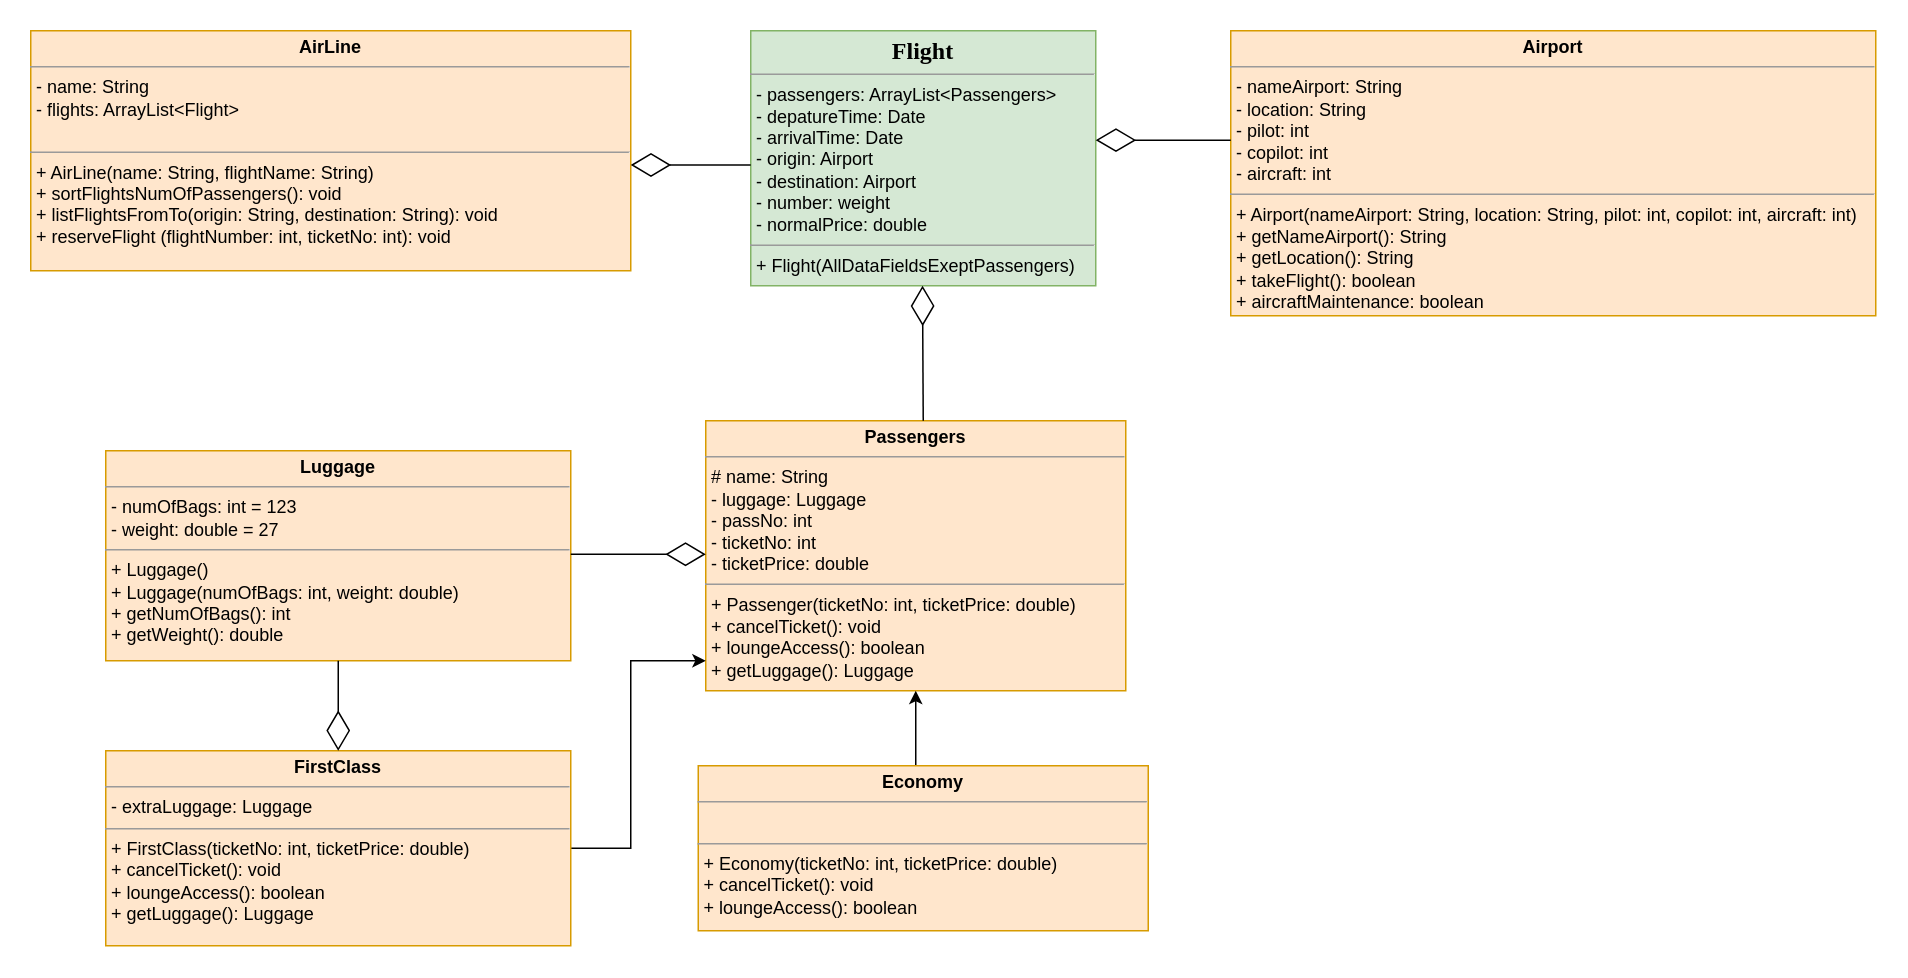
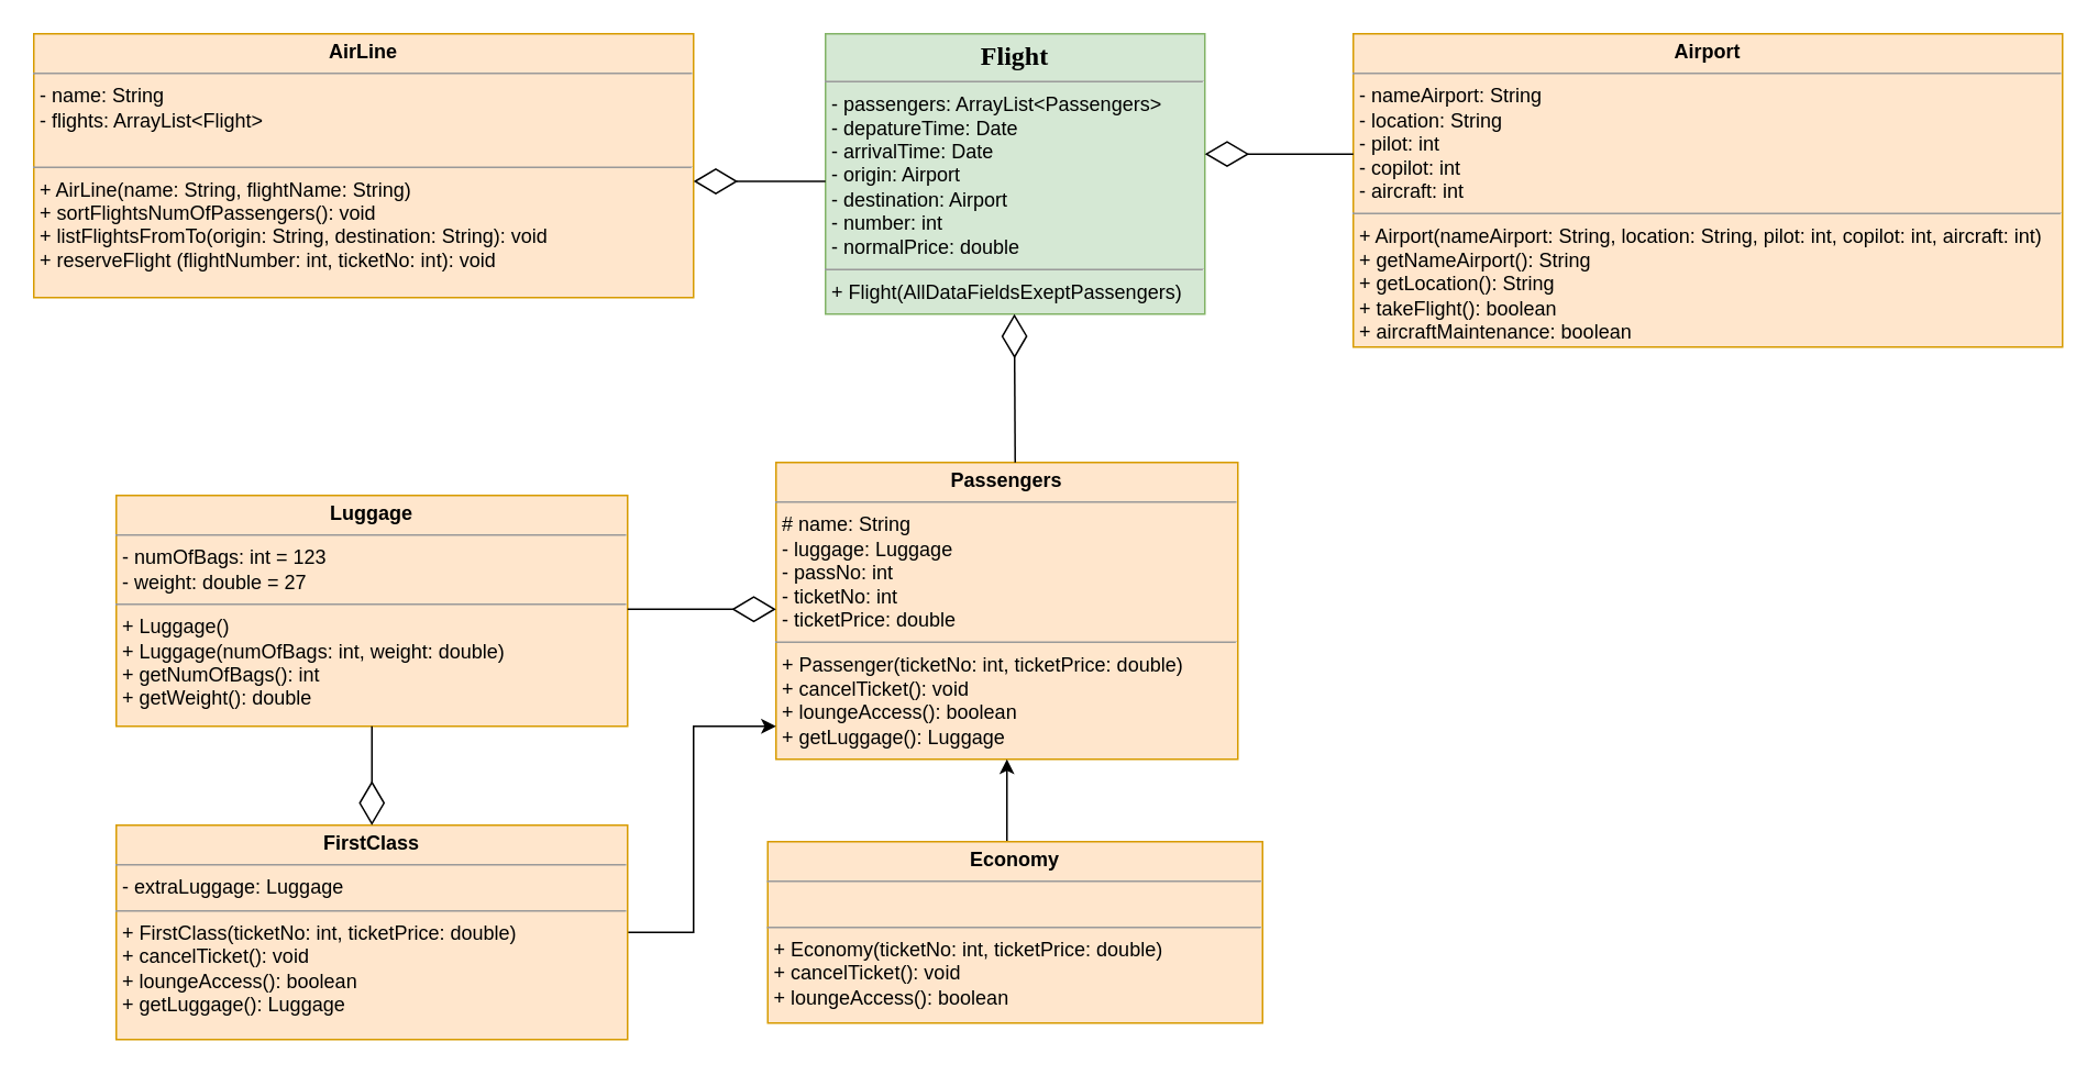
- <mxCell id="2" value="&lt;p style=&quot;margin: 0px ; margin-top: 4px ; text-align: center&quot;&gt;&lt;span style=&quot;font-family: &amp;#34;lt_regular&amp;#34; ; font-size: 16px ; font-weight: 700&quot;&gt;Flight&lt;/span&gt;&lt;br&gt;&lt;/p&gt;&lt;hr size=&quot;1&quot;&gt;&lt;p style=&quot;margin: 0px ; margin-left: 4px&quot;&gt;- passengers: ArrayList&amp;lt;Passengers&amp;gt;&lt;/p&gt;&lt;p style=&quot;margin: 0px ; margin-left: 4px&quot;&gt;- depatureTime: Date&lt;/p&gt;&lt;p style=&quot;margin: 0px ; margin-left: 4px&quot;&gt;- arrivalTime: Date&lt;/p&gt;&lt;p style=&quot;margin: 0px ; margin-left: 4px&quot;&gt;- origin: Airport&lt;/p&gt;&lt;p style=&quot;margin: 0px ; margin-left: 4px&quot;&gt;- destination: Airport&lt;/p&gt;&lt;p style=&quot;margin: 0px ; margin-left: 4px&quot;&gt;- number: weight&lt;/p&gt;&lt;p style=&quot;margin: 0px ; margin-left: 4px&quot;&gt;- normalPrice: double&lt;/p&gt;&lt;hr size=&quot;1&quot;&gt;&lt;p style=&quot;margin: 0px ; margin-left: 4px&quot;&gt;+ Flight(AllDataFieldsExeptPassengers)&lt;/p&gt;&lt;p style=&quot;margin: 0px ; margin-left: 4px&quot;&gt;&lt;br&gt;&lt;/p&gt;&lt;p style=&quot;margin: 0px ; margin-left: 4px&quot;&gt;&lt;br&gt;&lt;/p&gt;" style="verticalAlign=top;align=left;overflow=fill;fontSize=12;fontFamily=Helvetica;html=1;fillColor=#d5e8d4;strokeColor=#82b366;" parent="1" vertex="1"><mxGeometry x="500" y="20" width="230" height="170" as="geometry" /></mxCell>
+ <mxCell id="2" value="&lt;p style=&quot;margin: 0px ; margin-top: 4px ; text-align: center&quot;&gt;&lt;span style=&quot;font-family: &amp;#34;lt_regular&amp;#34; ; font-size: 16px ; font-weight: 700&quot;&gt;Flight&lt;/span&gt;&lt;br&gt;&lt;/p&gt;&lt;hr size=&quot;1&quot;&gt;&lt;p style=&quot;margin: 0px ; margin-left: 4px&quot;&gt;- passengers: ArrayList&amp;lt;Passengers&amp;gt;&lt;/p&gt;&lt;p style=&quot;margin: 0px ; margin-left: 4px&quot;&gt;- depatureTime: Date&lt;/p&gt;&lt;p style=&quot;margin: 0px ; margin-left: 4px&quot;&gt;- arrivalTime: Date&lt;/p&gt;&lt;p style=&quot;margin: 0px ; margin-left: 4px&quot;&gt;- origin: Airport&lt;/p&gt;&lt;p style=&quot;margin: 0px ; margin-left: 4px&quot;&gt;- destination: Airport&lt;/p&gt;&lt;p style=&quot;margin: 0px ; margin-left: 4px&quot;&gt;- number: int&lt;/p&gt;&lt;p style=&quot;margin: 0px ; margin-left: 4px&quot;&gt;- normalPrice: double&lt;/p&gt;&lt;hr size=&quot;1&quot;&gt;&lt;p style=&quot;margin: 0px ; margin-left: 4px&quot;&gt;+ Flight(AllDataFieldsExeptPassengers)&lt;/p&gt;&lt;p style=&quot;margin: 0px ; margin-left: 4px&quot;&gt;&lt;br&gt;&lt;/p&gt;&lt;p style=&quot;margin: 0px ; margin-left: 4px&quot;&gt;&lt;br&gt;&lt;/p&gt;" style="verticalAlign=top;align=left;overflow=fill;fontSize=12;fontFamily=Helvetica;html=1;fillColor=#d5e8d4;strokeColor=#82b366;" parent="1" vertex="1"><mxGeometry x="500" y="20" width="230" height="170" as="geometry" /></mxCell>
